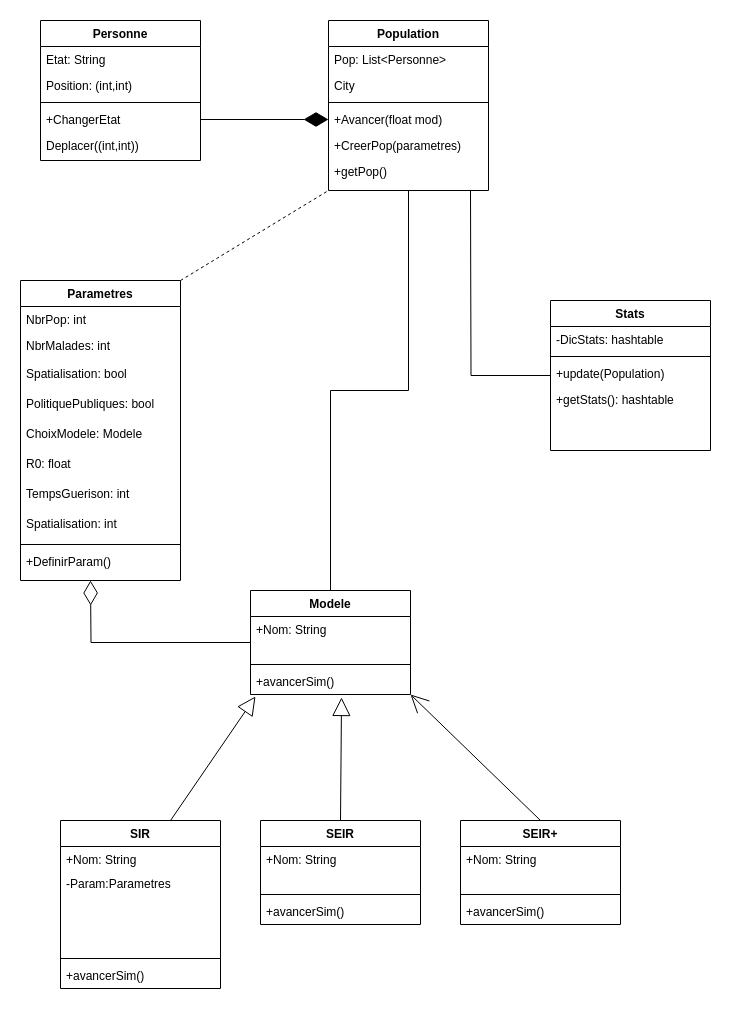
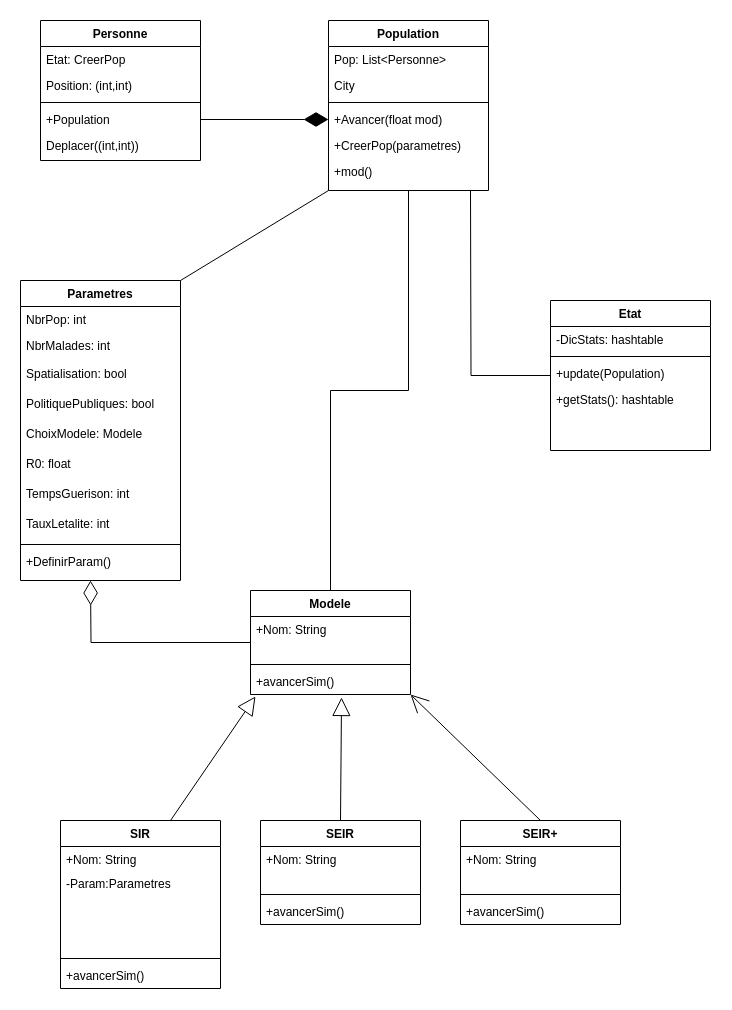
- <mxCell id="3" value="Etat: String" style="text;align=left;verticalAlign=top;spacingLeft=4;spacingRight=4;overflow=hidden;rotatable=0;points=[[0,0.5],[1,0.5]];portConstraint=eastwest;" parent="2" vertex="1"><mxGeometry y="26" width="160" height="26" as="geometry" /></mxCell>
+ <mxCell id="3" value="Etat: CreerPop" style="text;align=left;verticalAlign=top;spacingLeft=4;spacingRight=4;overflow=hidden;rotatable=0;points=[[0,0.5],[1,0.5]];portConstraint=eastwest;" parent="2" vertex="1"><mxGeometry y="26" width="160" height="26" as="geometry" /></mxCell>
- <mxCell id="6" value="+ChangerEtat" style="text;align=left;verticalAlign=top;spacingLeft=4;spacingRight=4;overflow=hidden;rotatable=0;points=[[0,0.5],[1,0.5]];portConstraint=eastwest;" parent="2" vertex="1"><mxGeometry y="86" width="160" height="26" as="geometry" /></mxCell>
+ <mxCell id="6" value="+Population" style="text;align=left;verticalAlign=top;spacingLeft=4;spacingRight=4;overflow=hidden;rotatable=0;points=[[0,0.5],[1,0.5]];portConstraint=eastwest;" parent="2" vertex="1"><mxGeometry y="86" width="160" height="26" as="geometry" /></mxCell>
- <mxCell id="14" value="+getPop()" style="text;align=left;verticalAlign=top;spacingLeft=4;spacingRight=4;overflow=hidden;rotatable=0;points=[[0,0.5],[1,0.5]];portConstraint=eastwest;" vertex="1" parent="8"><mxGeometry y="138" width="160" height="26" as="geometry" /></mxCell>
+ <mxCell id="14" value="+mod()" style="text;align=left;verticalAlign=top;spacingLeft=4;spacingRight=4;overflow=hidden;rotatable=0;points=[[0,0.5],[1,0.5]];portConstraint=eastwest;" vertex="1" parent="8"><mxGeometry y="138" width="160" height="26" as="geometry" /></mxCell>
- <mxCell id="26" value="" style="endArrow=none;html=1;entryX=0;entryY=1;entryDx=0;entryDy=0;exitX=1;exitY=0;exitDx=0;exitDy=0;dashed=1;" edge="1" parent="1" source="15" target="8"><mxGeometry width="50" height="50" relative="1" as="geometry"><mxPoint x="110" y="340" as="sourcePoint" /><mxPoint x="160" y="290" as="targetPoint" /></mxGeometry></mxCell>
+ <mxCell id="26" value="" style="endArrow=none;html=1;entryX=0;entryY=1;entryDx=0;entryDy=0;exitX=1;exitY=0;exitDx=0;exitDy=0;" edge="1" parent="1" source="15" target="8"><mxGeometry width="50" height="50" relative="1" as="geometry"><mxPoint x="110" y="340" as="sourcePoint" /><mxPoint x="160" y="290" as="targetPoint" /></mxGeometry></mxCell>
- <mxCell id="28" value="Stats" style="swimlane;fontStyle=1;align=center;verticalAlign=top;childLayout=stackLayout;horizontal=1;startSize=26;horizontalStack=0;resizeParent=1;resizeLast=0;collapsible=1;marginBottom=0;rounded=0;shadow=0;strokeWidth=1;" vertex="1" parent="1"><mxGeometry x="550" y="300" width="160" height="150" as="geometry"><mxRectangle x="550" y="140" width="160" height="26" as="alternateBounds" /></mxGeometry></mxCell>
+ <mxCell id="28" value="Etat" style="swimlane;fontStyle=1;align=center;verticalAlign=top;childLayout=stackLayout;horizontal=1;startSize=26;horizontalStack=0;resizeParent=1;resizeLast=0;collapsible=1;marginBottom=0;rounded=0;shadow=0;strokeWidth=1;" vertex="1" parent="1"><mxGeometry x="550" y="300" width="160" height="150" as="geometry"><mxRectangle x="550" y="140" width="160" height="26" as="alternateBounds" /></mxGeometry></mxCell>
- <mxCell id="23" value="Spatialisation: int" style="text;align=left;verticalAlign=top;spacingLeft=4;spacingRight=4;overflow=hidden;rotatable=0;points=[[0,0.5],[1,0.5]];portConstraint=eastwest;rounded=0;shadow=0;html=0;" vertex="1" parent="15"><mxGeometry y="230" width="160" height="30" as="geometry" /></mxCell>
+ <mxCell id="23" value="TauxLetalite: int" style="text;align=left;verticalAlign=top;spacingLeft=4;spacingRight=4;overflow=hidden;rotatable=0;points=[[0,0.5],[1,0.5]];portConstraint=eastwest;rounded=0;shadow=0;html=0;" vertex="1" parent="15"><mxGeometry y="230" width="160" height="30" as="geometry" /></mxCell>
